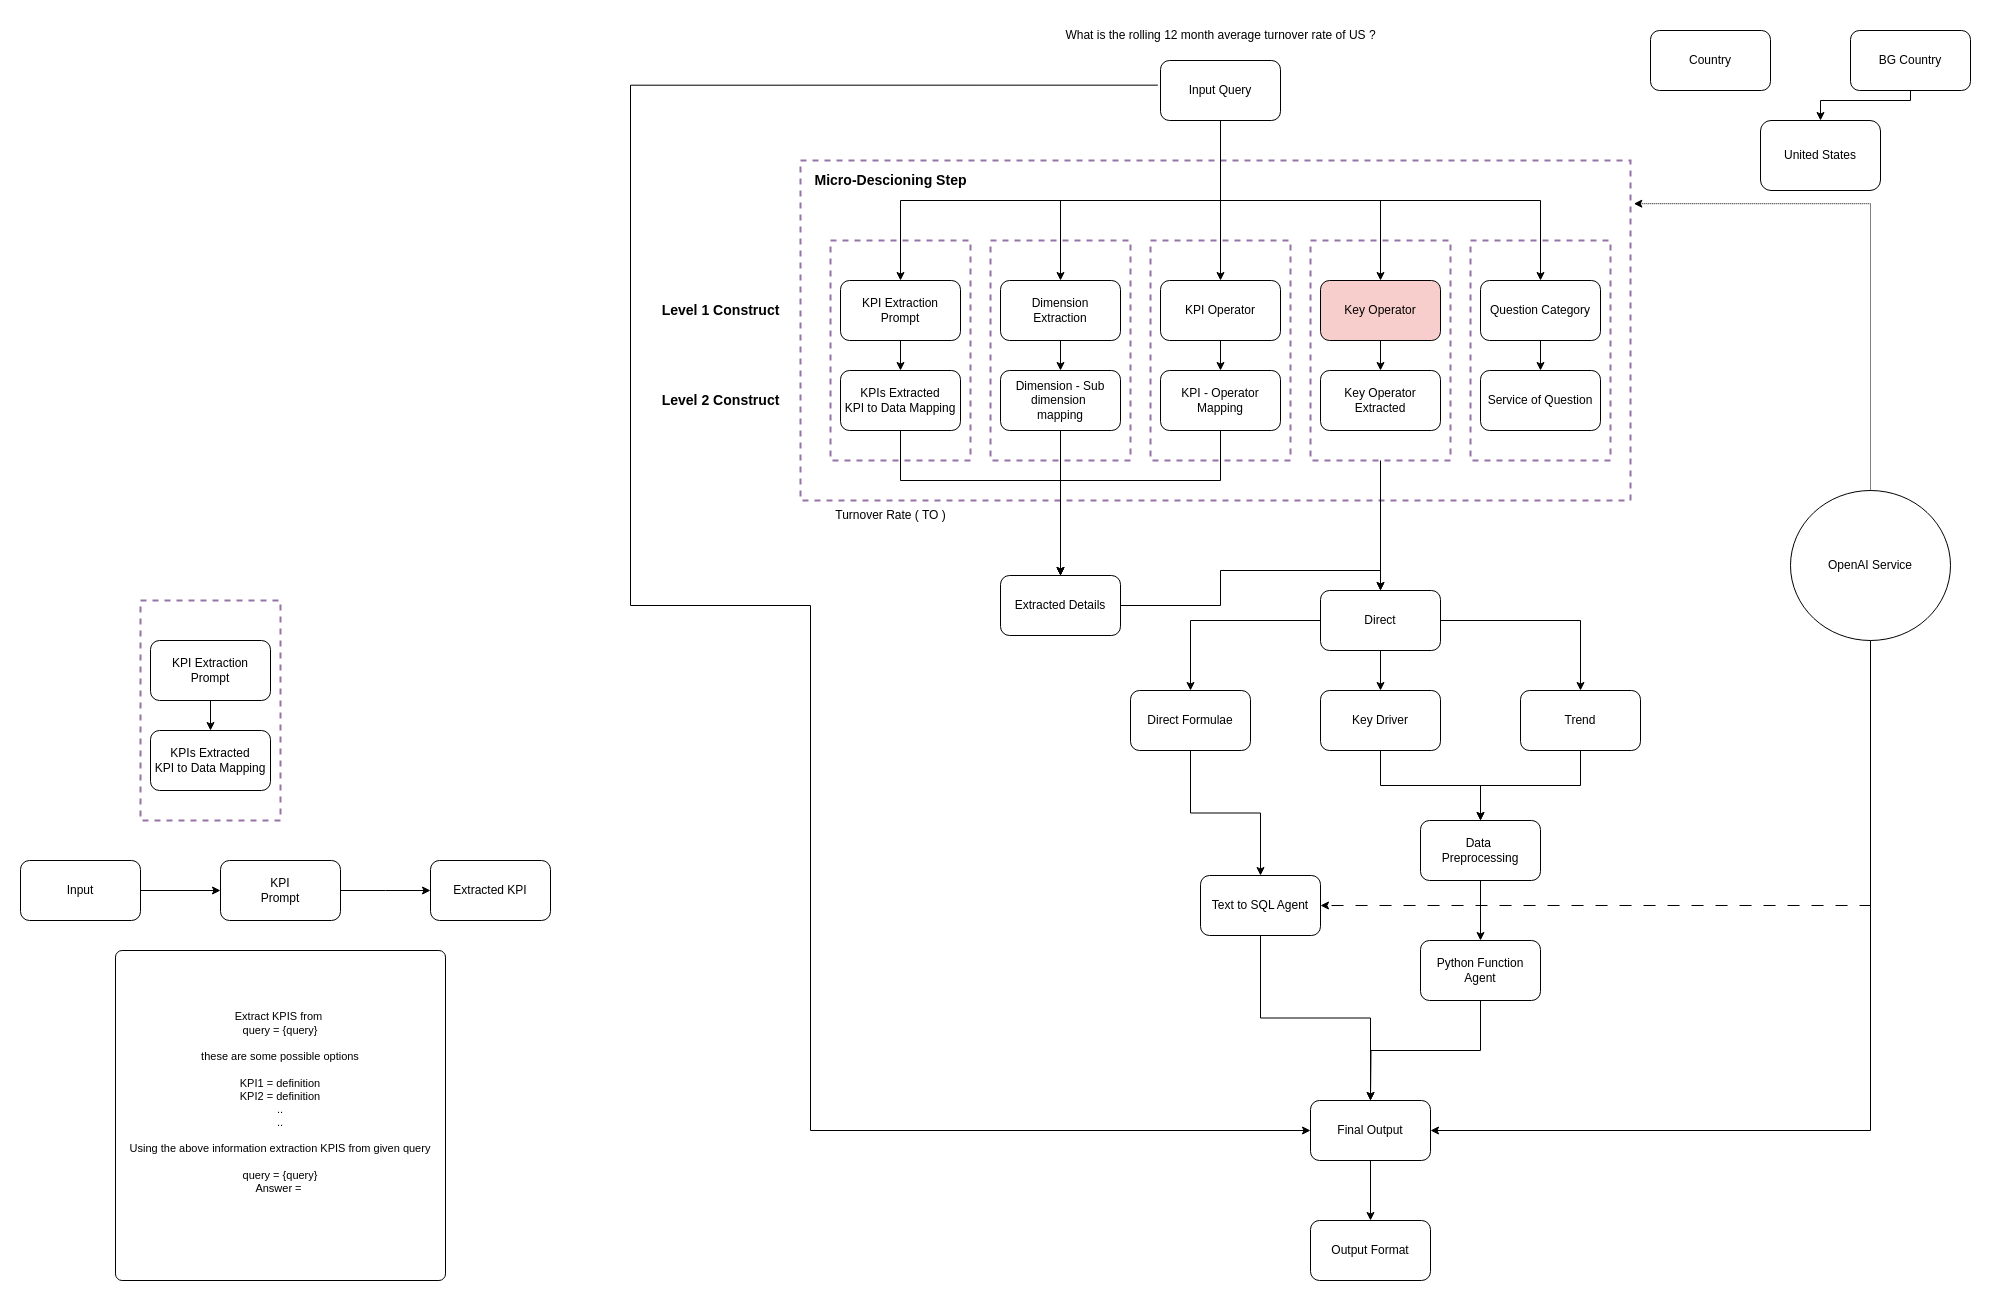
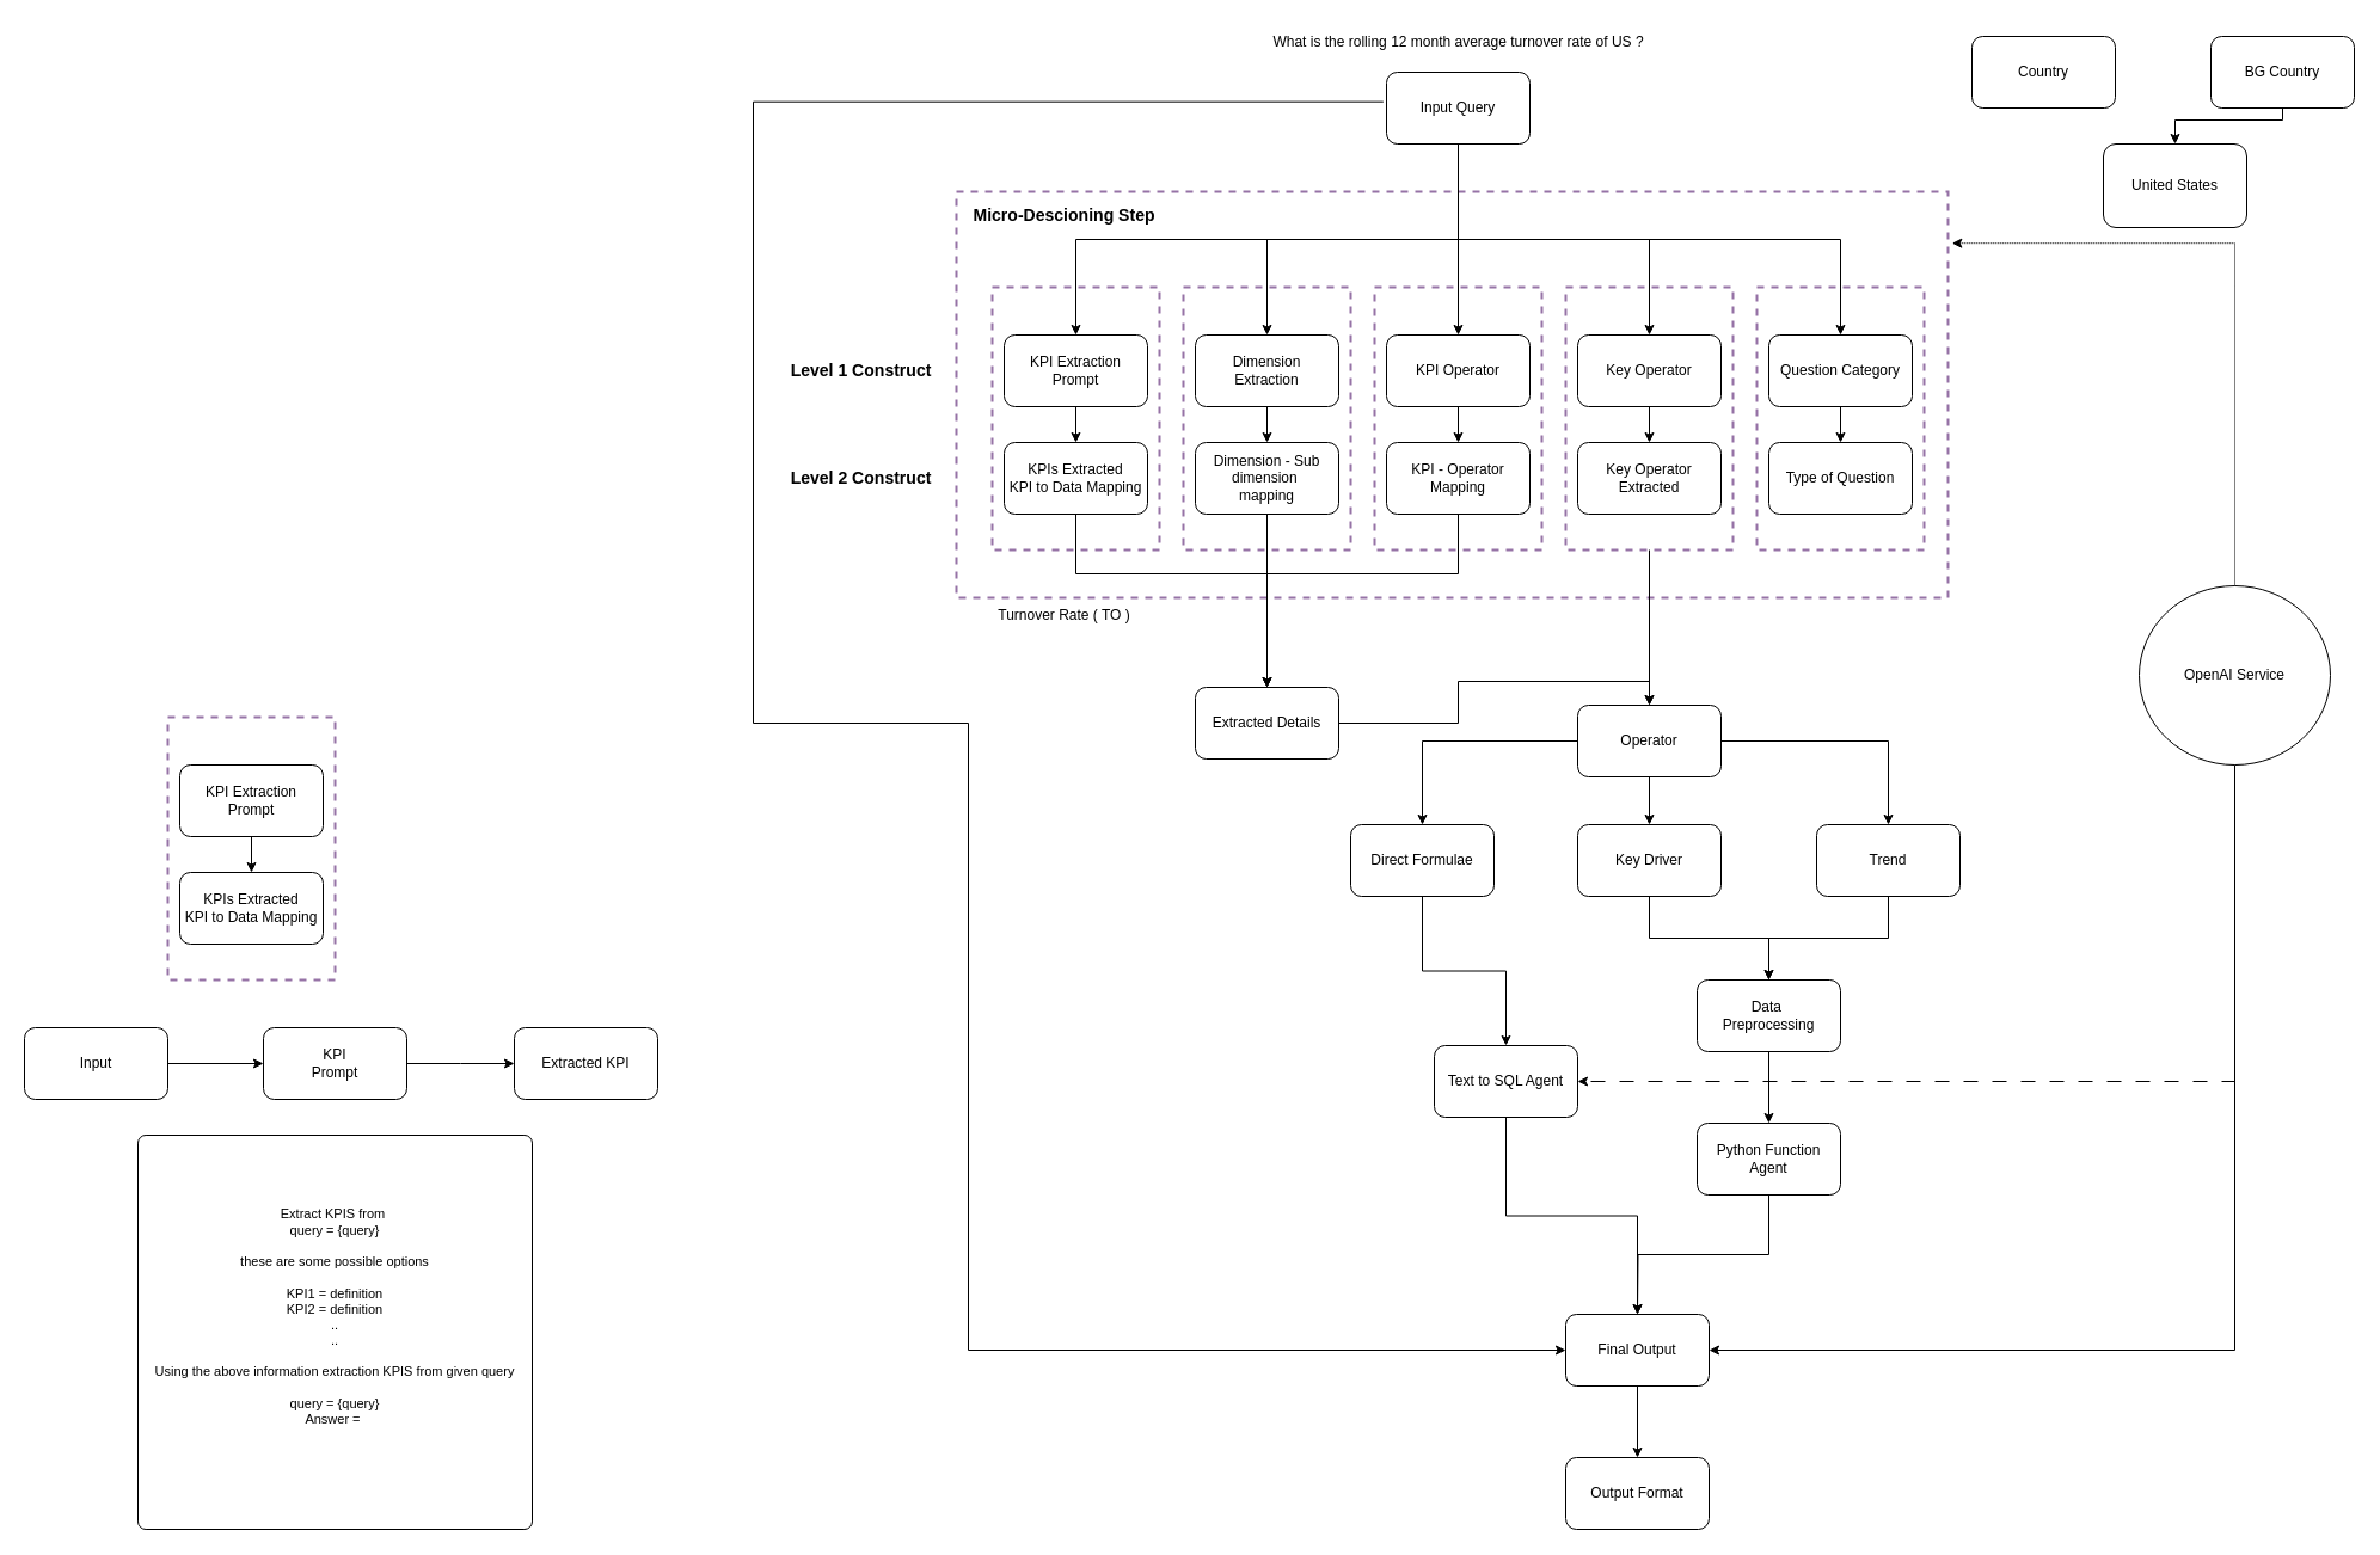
- <mxCell id="24" value="Key Operator" style="rounded=1;whiteSpace=wrap;html=1;strokeColor=default;shadow=0;strokeWidth=1;fillColor=#f8cecc;" vertex="1" parent="1"><mxGeometry x="1320" y="280" width="120" height="60" as="geometry" /></mxCell>
+ <mxCell id="24" value="Key Operator" style="rounded=1;whiteSpace=wrap;html=1;strokeColor=default;shadow=0;strokeWidth=1;" vertex="1" parent="1"><mxGeometry x="1320" y="280" width="120" height="60" as="geometry" /></mxCell>
- <mxCell id="34" value="Service of Question" style="rounded=1;whiteSpace=wrap;html=1;strokeColor=default;shadow=0;strokeWidth=1;" vertex="1" parent="1"><mxGeometry x="1480" y="370" width="120" height="60" as="geometry" /></mxCell>
+ <mxCell id="34" value="Type of Question" style="rounded=1;whiteSpace=wrap;html=1;strokeColor=default;shadow=0;strokeWidth=1;" vertex="1" parent="1"><mxGeometry x="1480" y="370" width="120" height="60" as="geometry" /></mxCell>
- <mxCell id="41" value="&lt;div&gt;Direct&lt;/div&gt;" style="rounded=1;whiteSpace=wrap;html=1;" vertex="1" parent="1"><mxGeometry x="1320" y="590" width="120" height="60" as="geometry" /></mxCell>
+ <mxCell id="41" value="&lt;div&gt;Operator&lt;/div&gt;" style="rounded=1;whiteSpace=wrap;html=1;" vertex="1" parent="1"><mxGeometry x="1320" y="590" width="120" height="60" as="geometry" /></mxCell>
